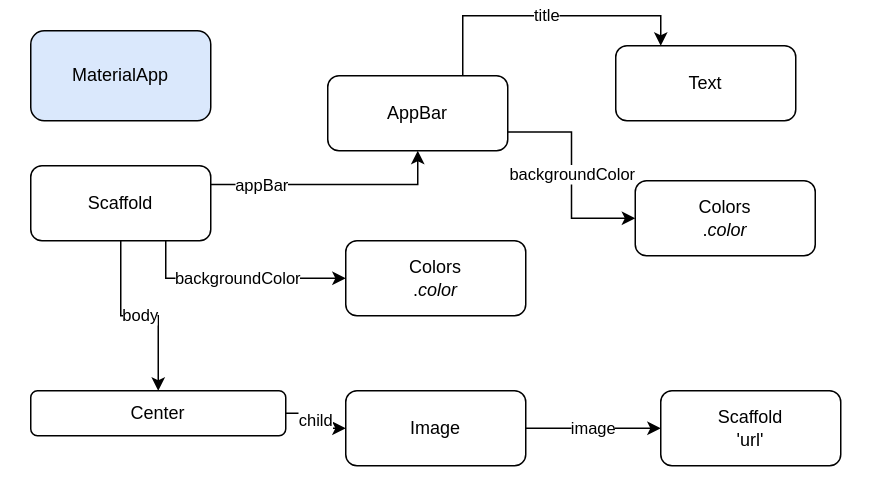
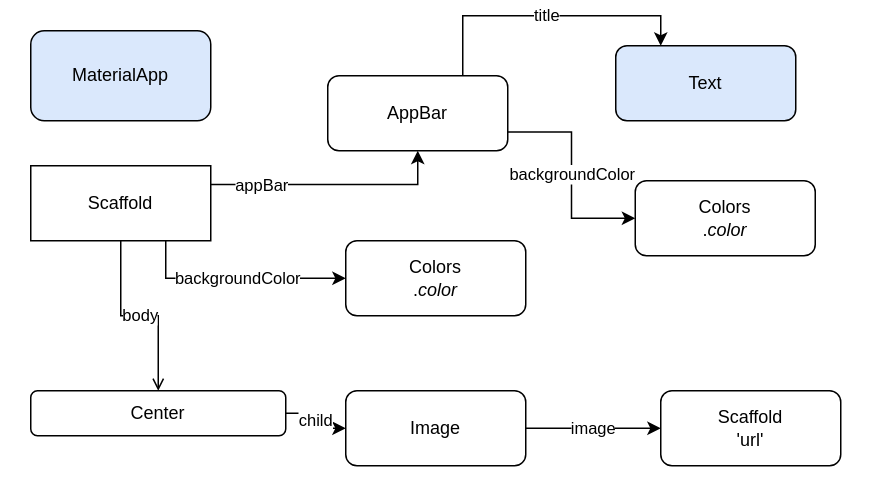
- <mxCell id="12" value="Text" style="rounded=1;whiteSpace=wrap;html=1;" vertex="1" parent="1"><mxGeometry x="410" y="30" width="120" height="50" as="geometry" /></mxCell>
+ <mxCell id="12" value="Text" style="rounded=1;whiteSpace=wrap;html=1;fillColor=#dae8fc;" vertex="1" parent="1"><mxGeometry x="410" y="30" width="120" height="50" as="geometry" /></mxCell>
- <mxCell id="8" value="Scaffold" style="rounded=1;whiteSpace=wrap;html=1;" vertex="1" parent="1"><mxGeometry x="20" y="110" width="120" height="50" as="geometry" /></mxCell>
+ <mxCell id="8" value="Scaffold" style="whiteSpace=wrap;html=1;rounded=0;" vertex="1" parent="1"><mxGeometry x="20" y="110" width="120" height="50" as="geometry" /></mxCell>
- <mxCell id="7" value="body" style="edgeStyle=orthogonalEdgeStyle;rounded=0;orthogonalLoop=1;jettySize=auto;html=1;" edge="1" parent="1" source="8" target="18"><mxGeometry relative="1" as="geometry" /></mxCell>
+ <mxCell id="7" value="body" style="edgeStyle=orthogonalEdgeStyle;rounded=0;orthogonalLoop=1;jettySize=auto;html=1;endArrow=open;" edge="1" parent="1" source="8" target="18"><mxGeometry relative="1" as="geometry" /></mxCell>
